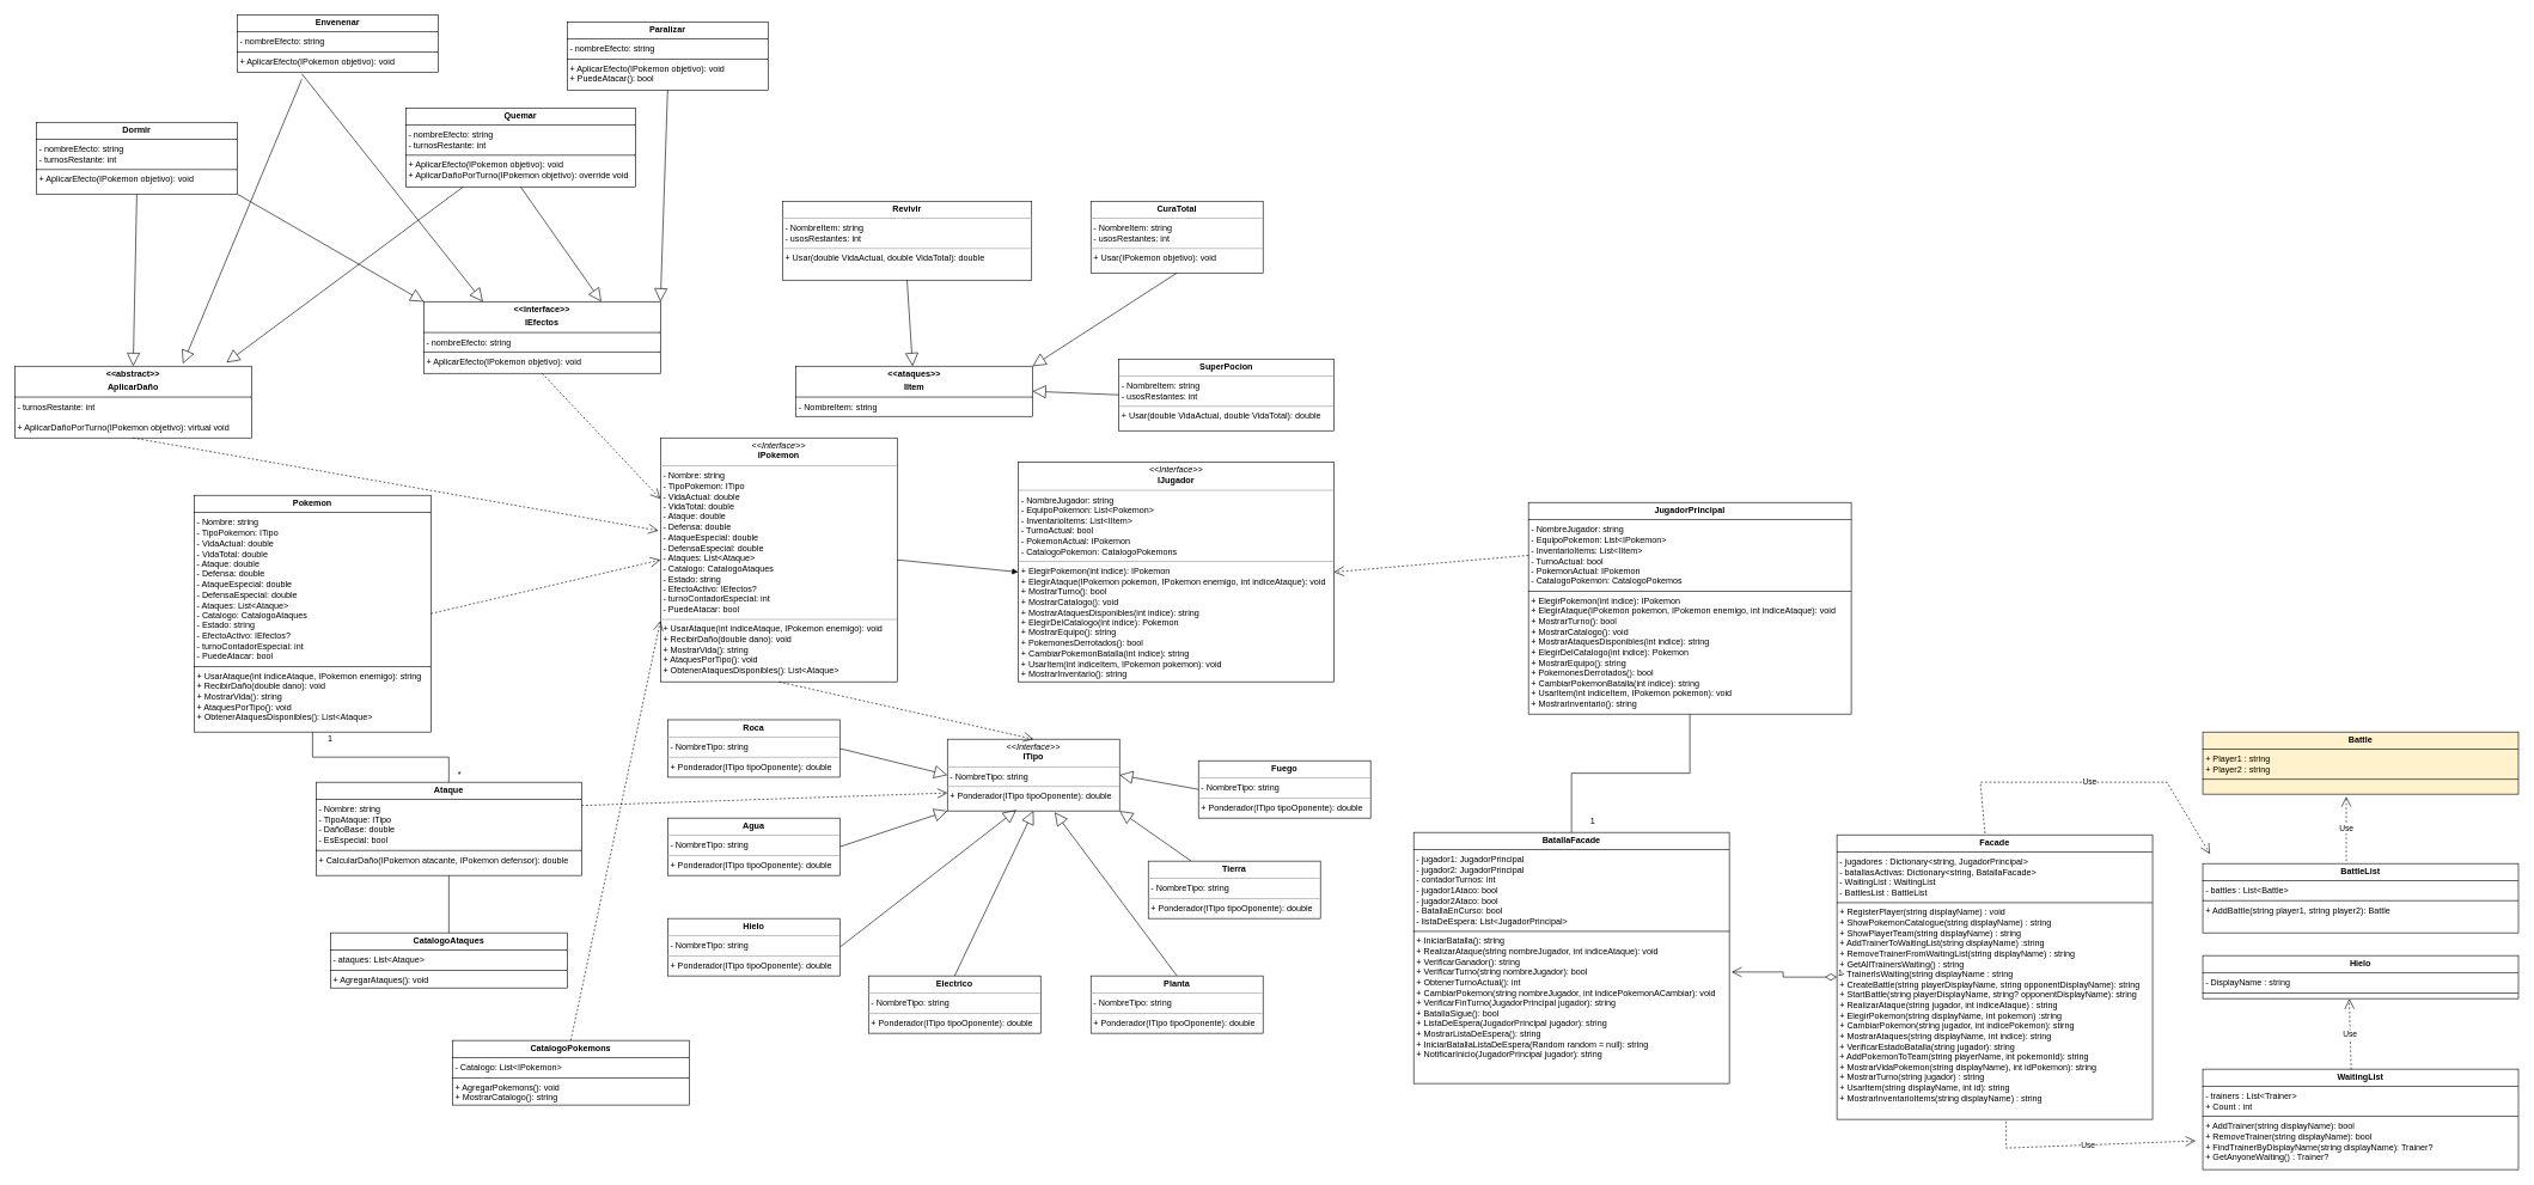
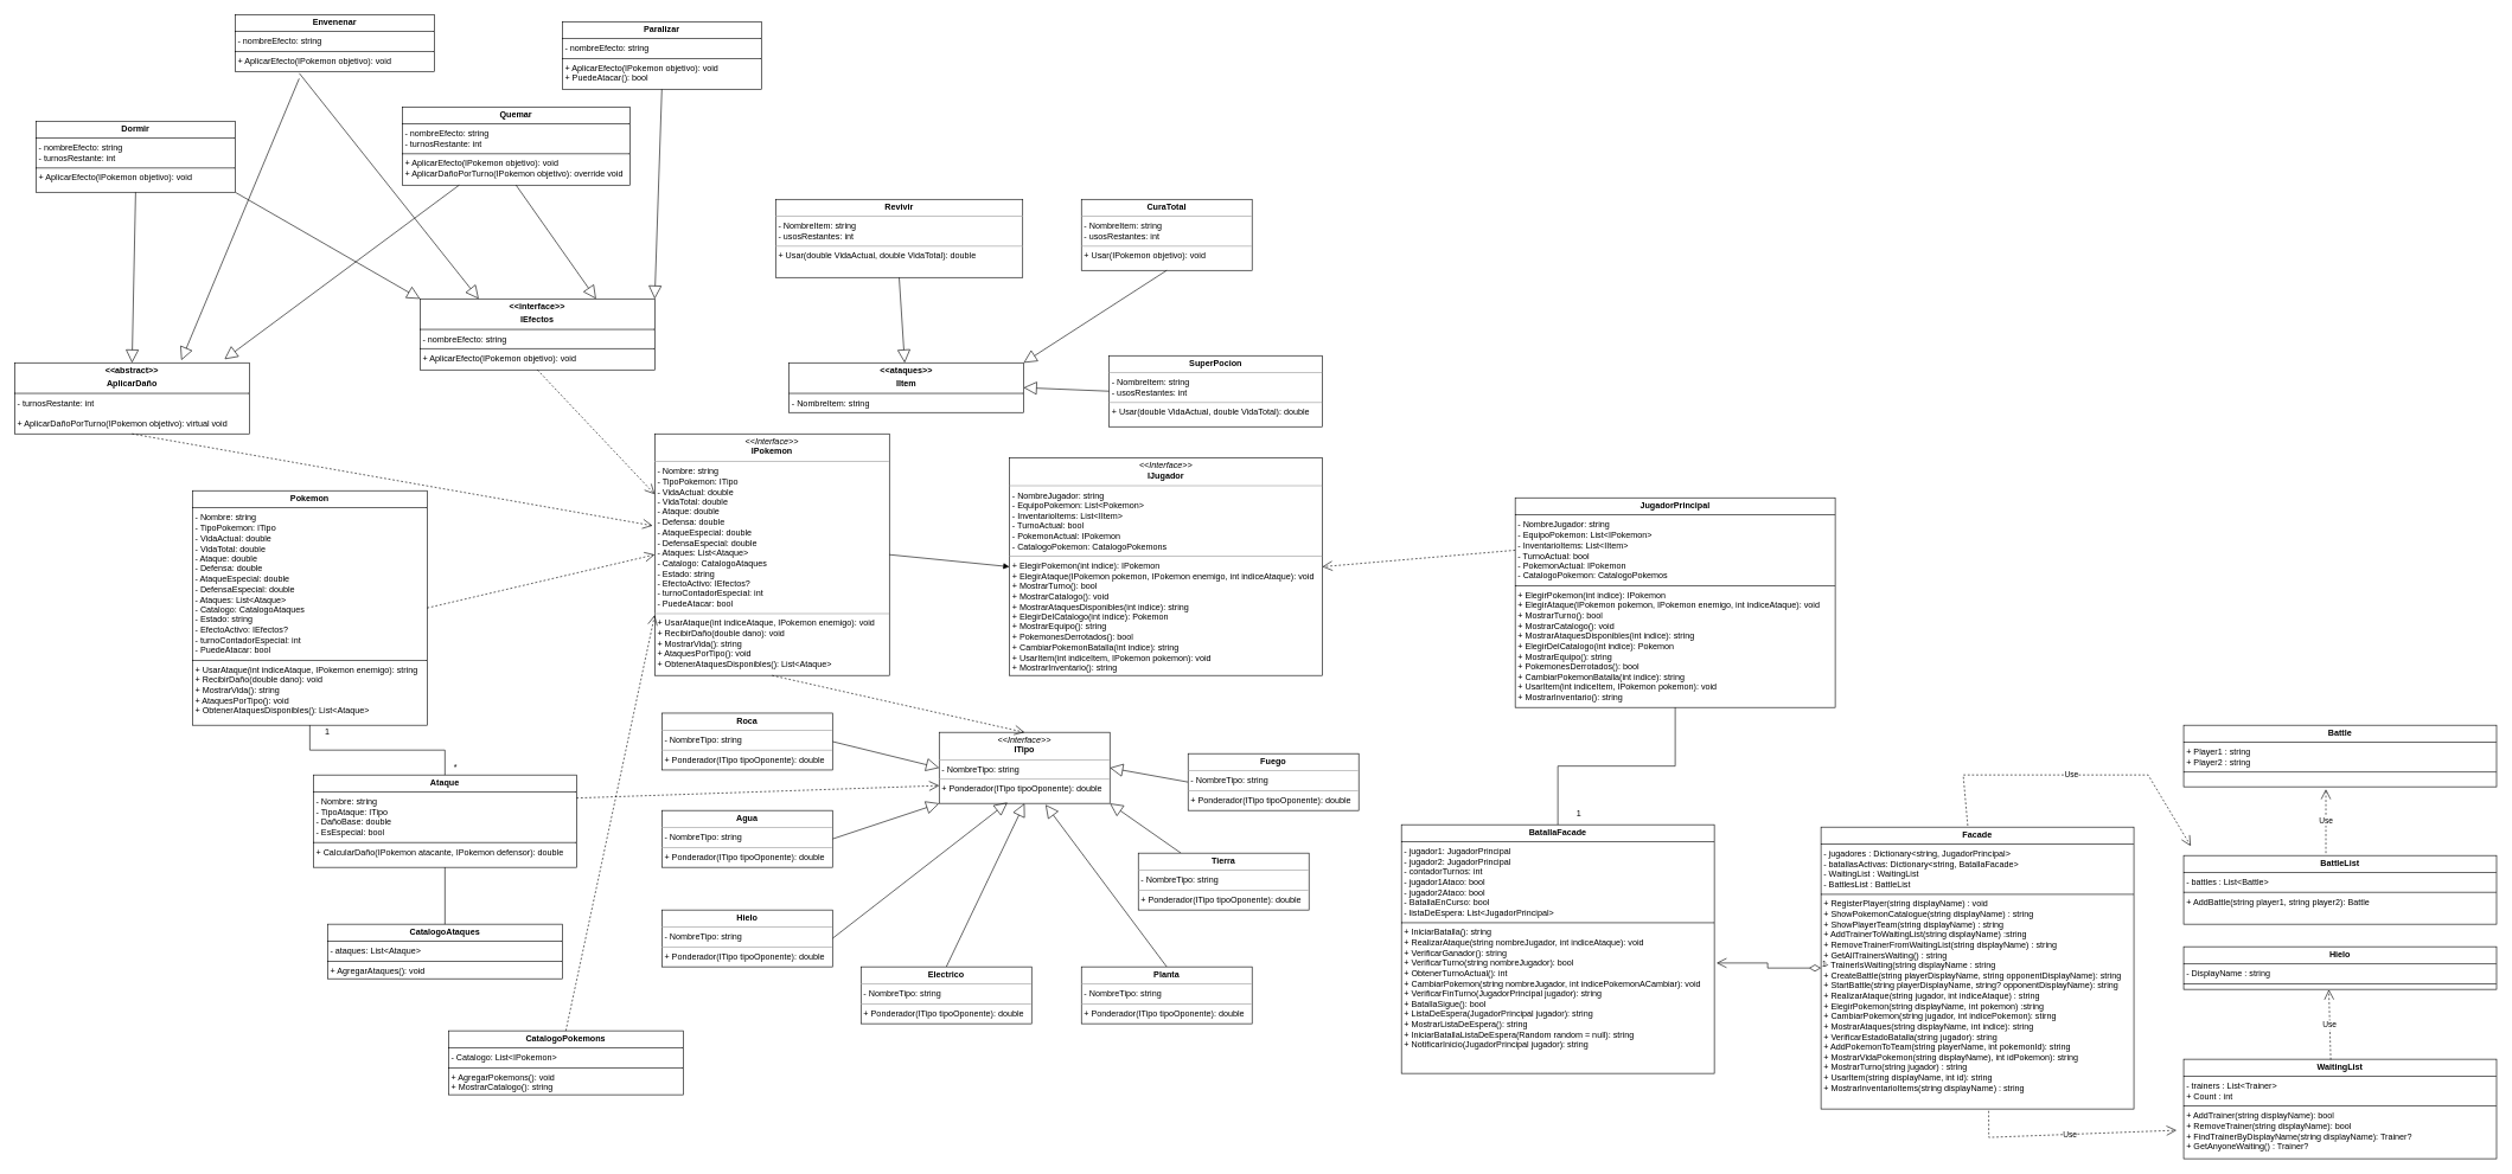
- <mxCell id="60" value="&lt;p style=&quot;margin:0px;margin-top:4px;text-align:center;&quot;&gt;&lt;b&gt;Battle&lt;/b&gt;&lt;/p&gt;&lt;hr size=&quot;1&quot; style=&quot;border-style:solid;&quot;&gt;&lt;p style=&quot;margin:0px;margin-left:4px;&quot;&gt;+ Player1 : string&lt;/p&gt;&lt;p style=&quot;margin:0px;margin-left:4px;&quot;&gt;+ Player2 : string&lt;/p&gt;&lt;hr size=&quot;1&quot; style=&quot;border-style:solid;&quot;&gt;&lt;p style=&quot;margin:0px;margin-left:4px;&quot;&gt;&lt;br&gt;&lt;/p&gt;" style="verticalAlign=top;align=left;overflow=fill;html=1;whiteSpace=wrap;fillColor=#fff2cc;" vertex="1" parent="1"><mxGeometry x="3070" y="1020" width="440" height="86.63" as="geometry" /></mxCell>
+ <mxCell id="60" value="&lt;p style=&quot;margin:0px;margin-top:4px;text-align:center;&quot;&gt;&lt;b&gt;Battle&lt;/b&gt;&lt;/p&gt;&lt;hr size=&quot;1&quot; style=&quot;border-style:solid;&quot;&gt;&lt;p style=&quot;margin:0px;margin-left:4px;&quot;&gt;+ Player1 : string&lt;/p&gt;&lt;p style=&quot;margin:0px;margin-left:4px;&quot;&gt;+ Player2 : string&lt;/p&gt;&lt;hr size=&quot;1&quot; style=&quot;border-style:solid;&quot;&gt;&lt;p style=&quot;margin:0px;margin-left:4px;&quot;&gt;&lt;br&gt;&lt;/p&gt;" style="verticalAlign=top;align=left;overflow=fill;html=1;whiteSpace=wrap;" vertex="1" parent="1"><mxGeometry x="3070" y="1020" width="440" height="86.63" as="geometry" /></mxCell>
